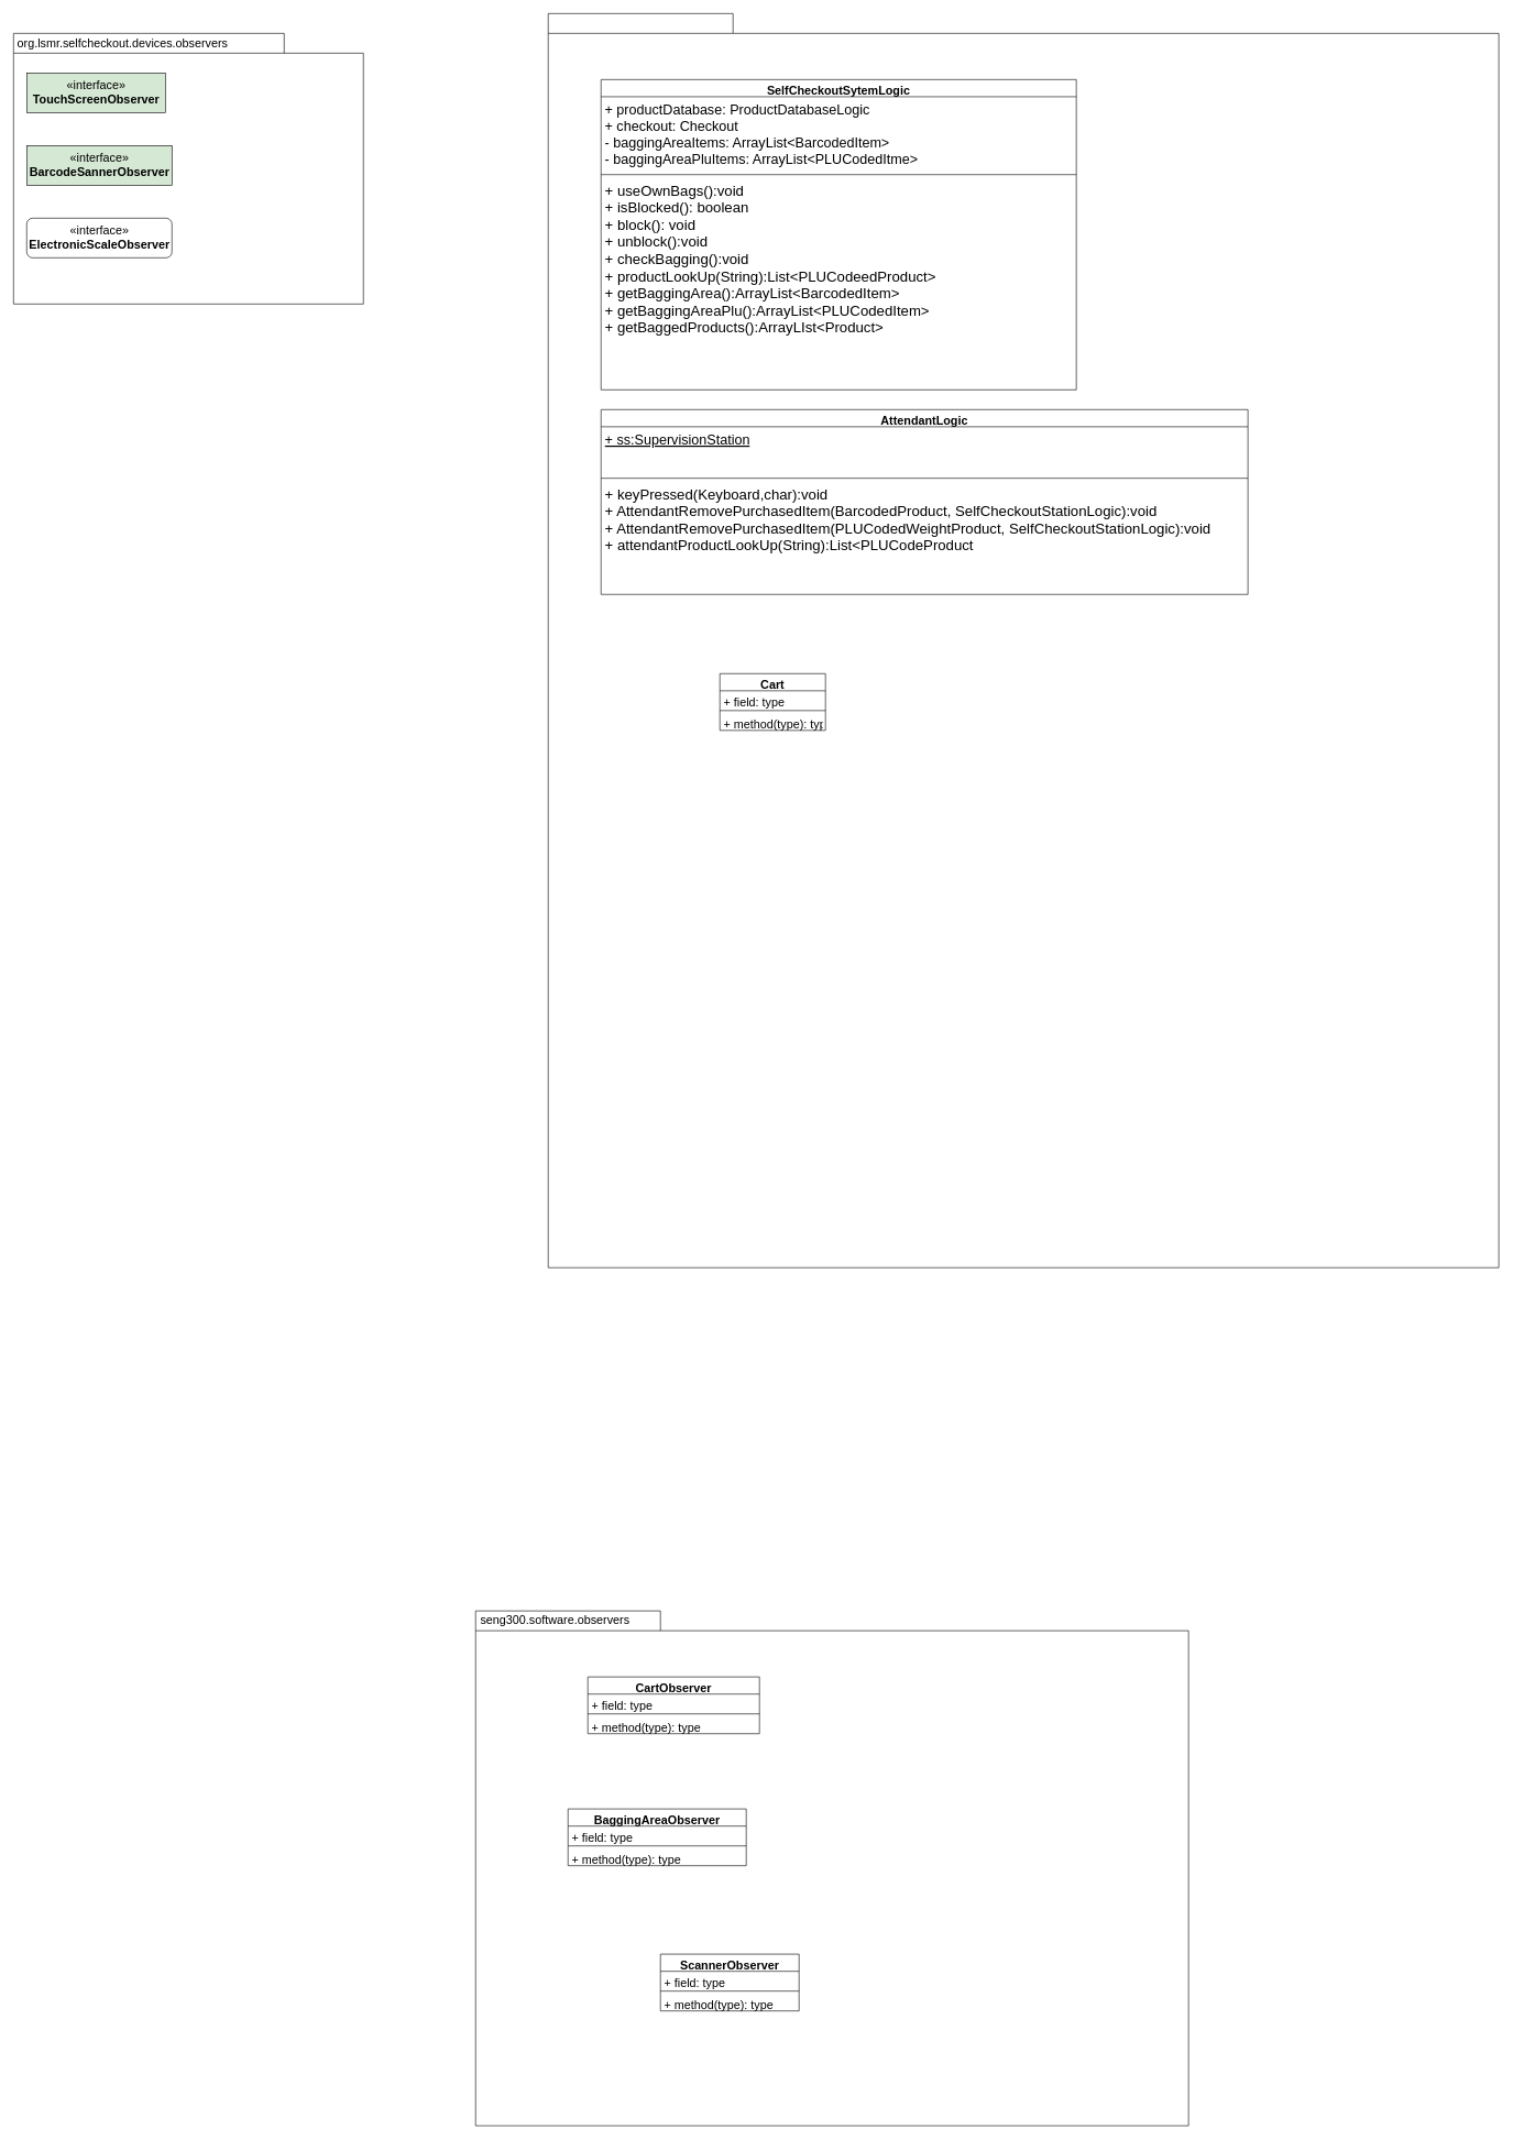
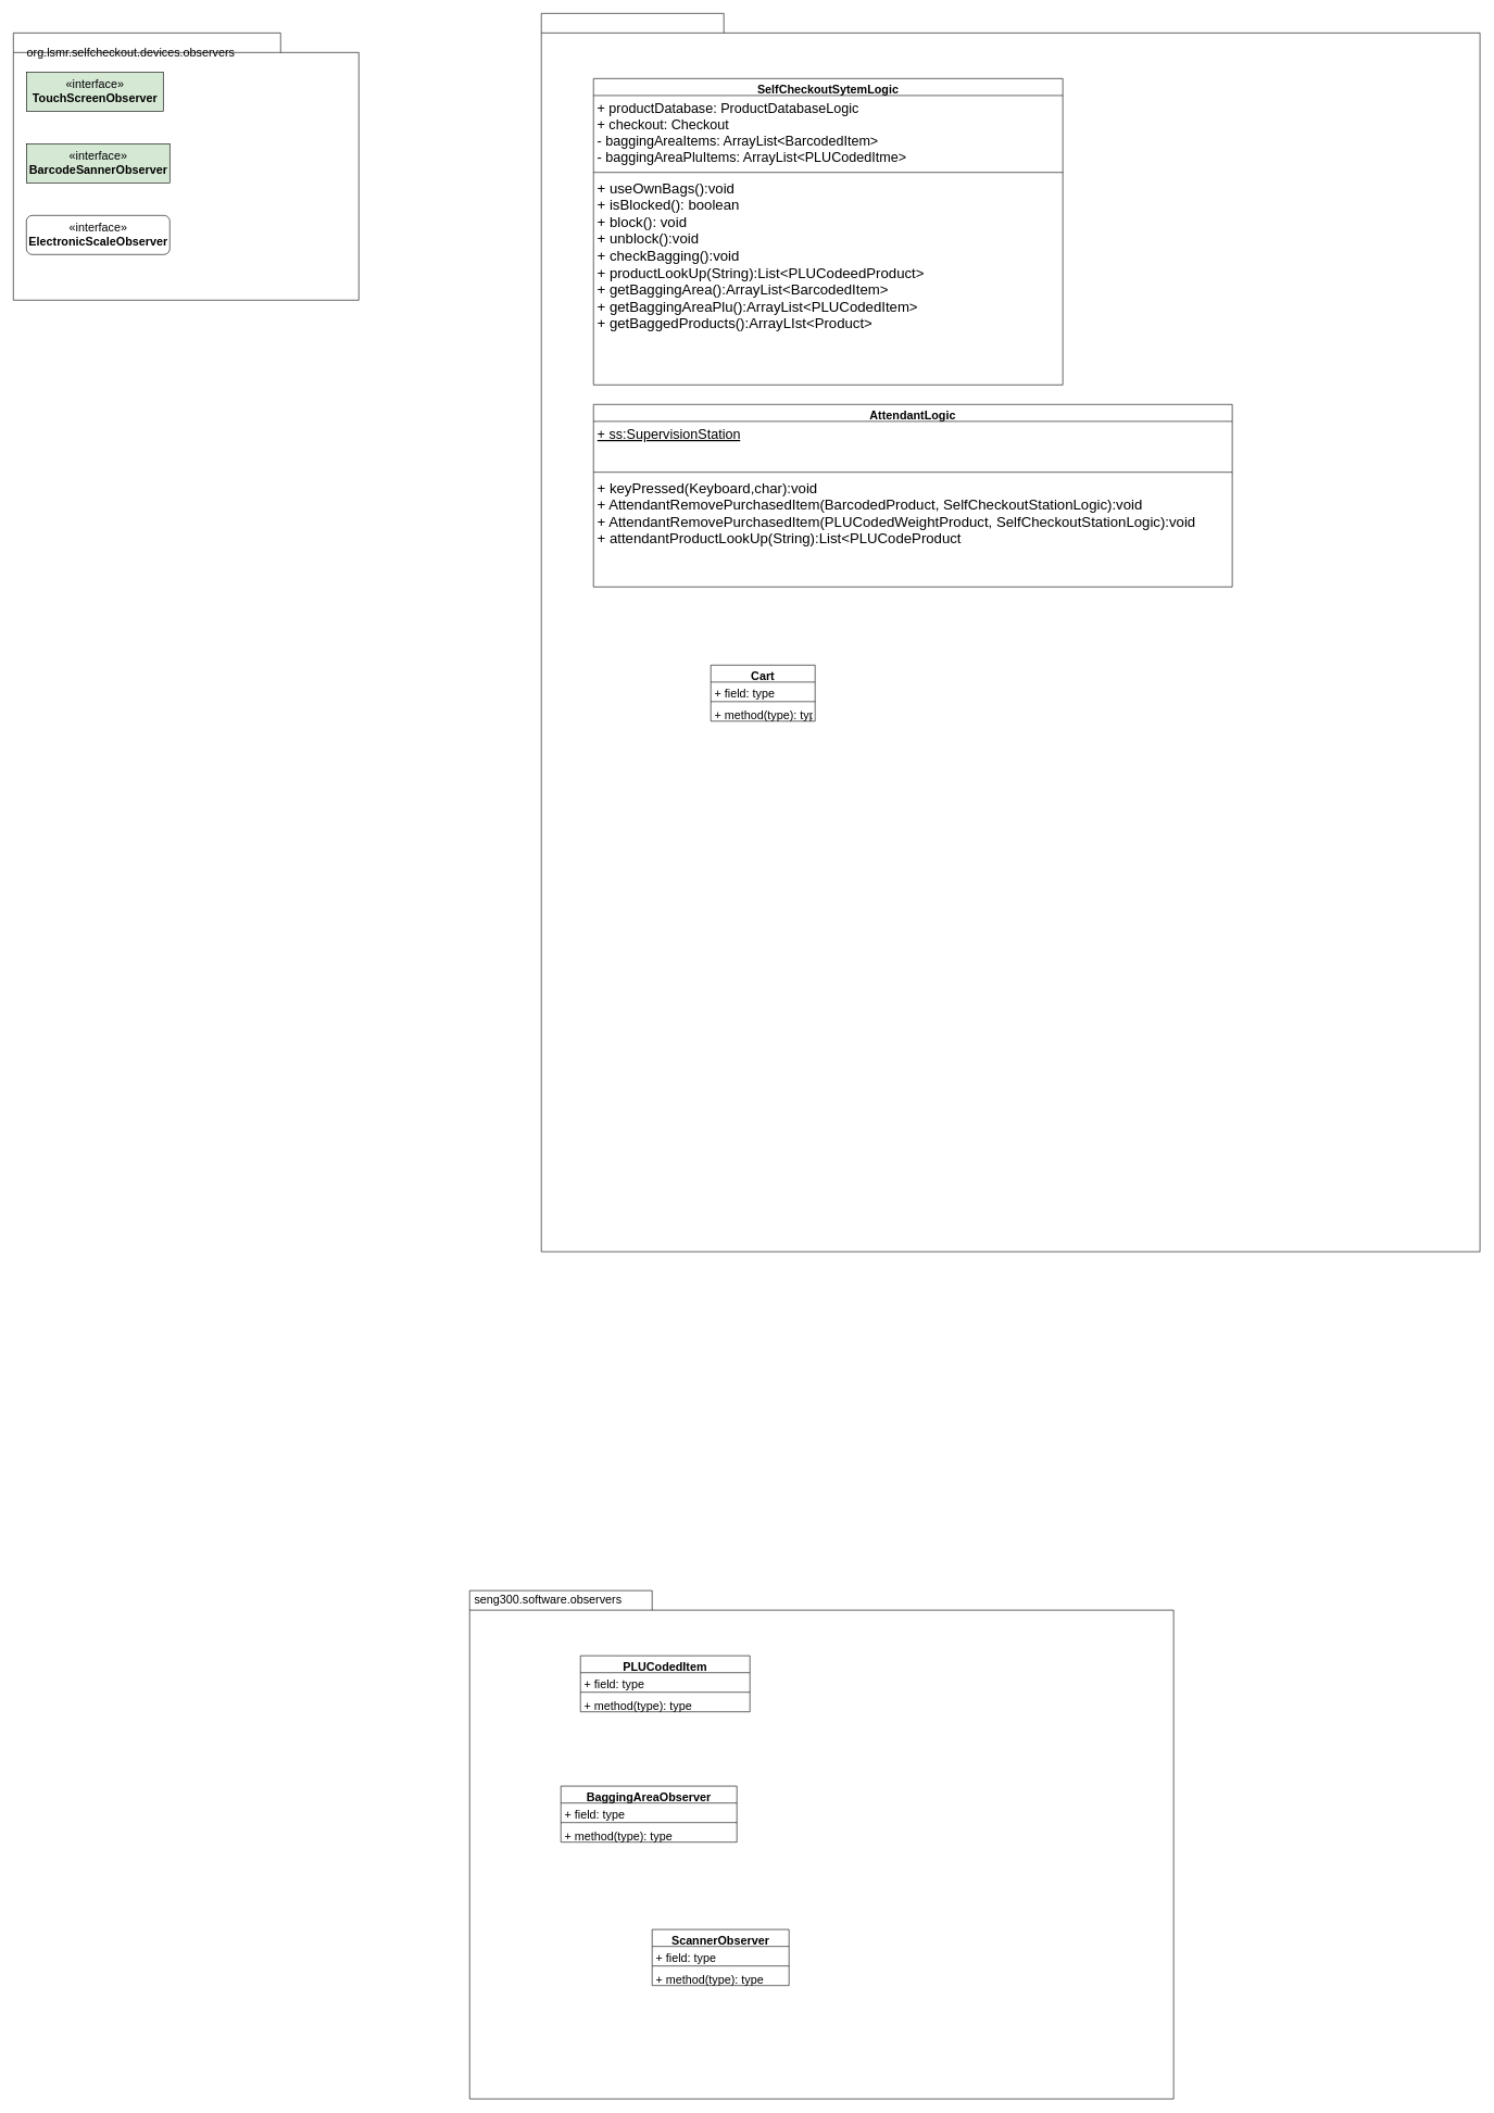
- <mxCell id="4" value="org.lsmr.selfcheckout.devices.observers" style="text;html=1;align=center;verticalAlign=middle;resizable=0;points=[];autosize=1;strokeColor=none;fillColor=none;fontSize=18;" vertex="1" parent="1"><mxGeometry x="20" y="50" width="330" height="30" as="geometry" /></mxCell>
+ <mxCell id="4" value="org.lsmr.selfcheckout.devices.observers" style="text;html=1;align=center;verticalAlign=middle;resizable=0;points=[];autosize=1;strokeColor=none;fillColor=none;fontSize=18;" vertex="1" parent="1"><mxGeometry x="35" y="65" width="330" height="30" as="geometry" /></mxCell>
- <mxCell id="23" value="CartObserver" style="swimlane;fontStyle=1;align=center;verticalAlign=top;childLayout=stackLayout;horizontal=1;startSize=26;horizontalStack=0;resizeParent=1;resizeParentMax=0;resizeLast=0;collapsible=1;marginBottom=0;fontSize=18;" vertex="1" parent="16"><mxGeometry x="170" y="100" width="260" height="86" as="geometry" /></mxCell>
+ <mxCell id="23" value="PLUCodedItem" style="swimlane;fontStyle=1;align=center;verticalAlign=top;childLayout=stackLayout;horizontal=1;startSize=26;horizontalStack=0;resizeParent=1;resizeParentMax=0;resizeLast=0;collapsible=1;marginBottom=0;fontSize=18;" vertex="1" parent="16"><mxGeometry x="170" y="100" width="260" height="86" as="geometry" /></mxCell>
